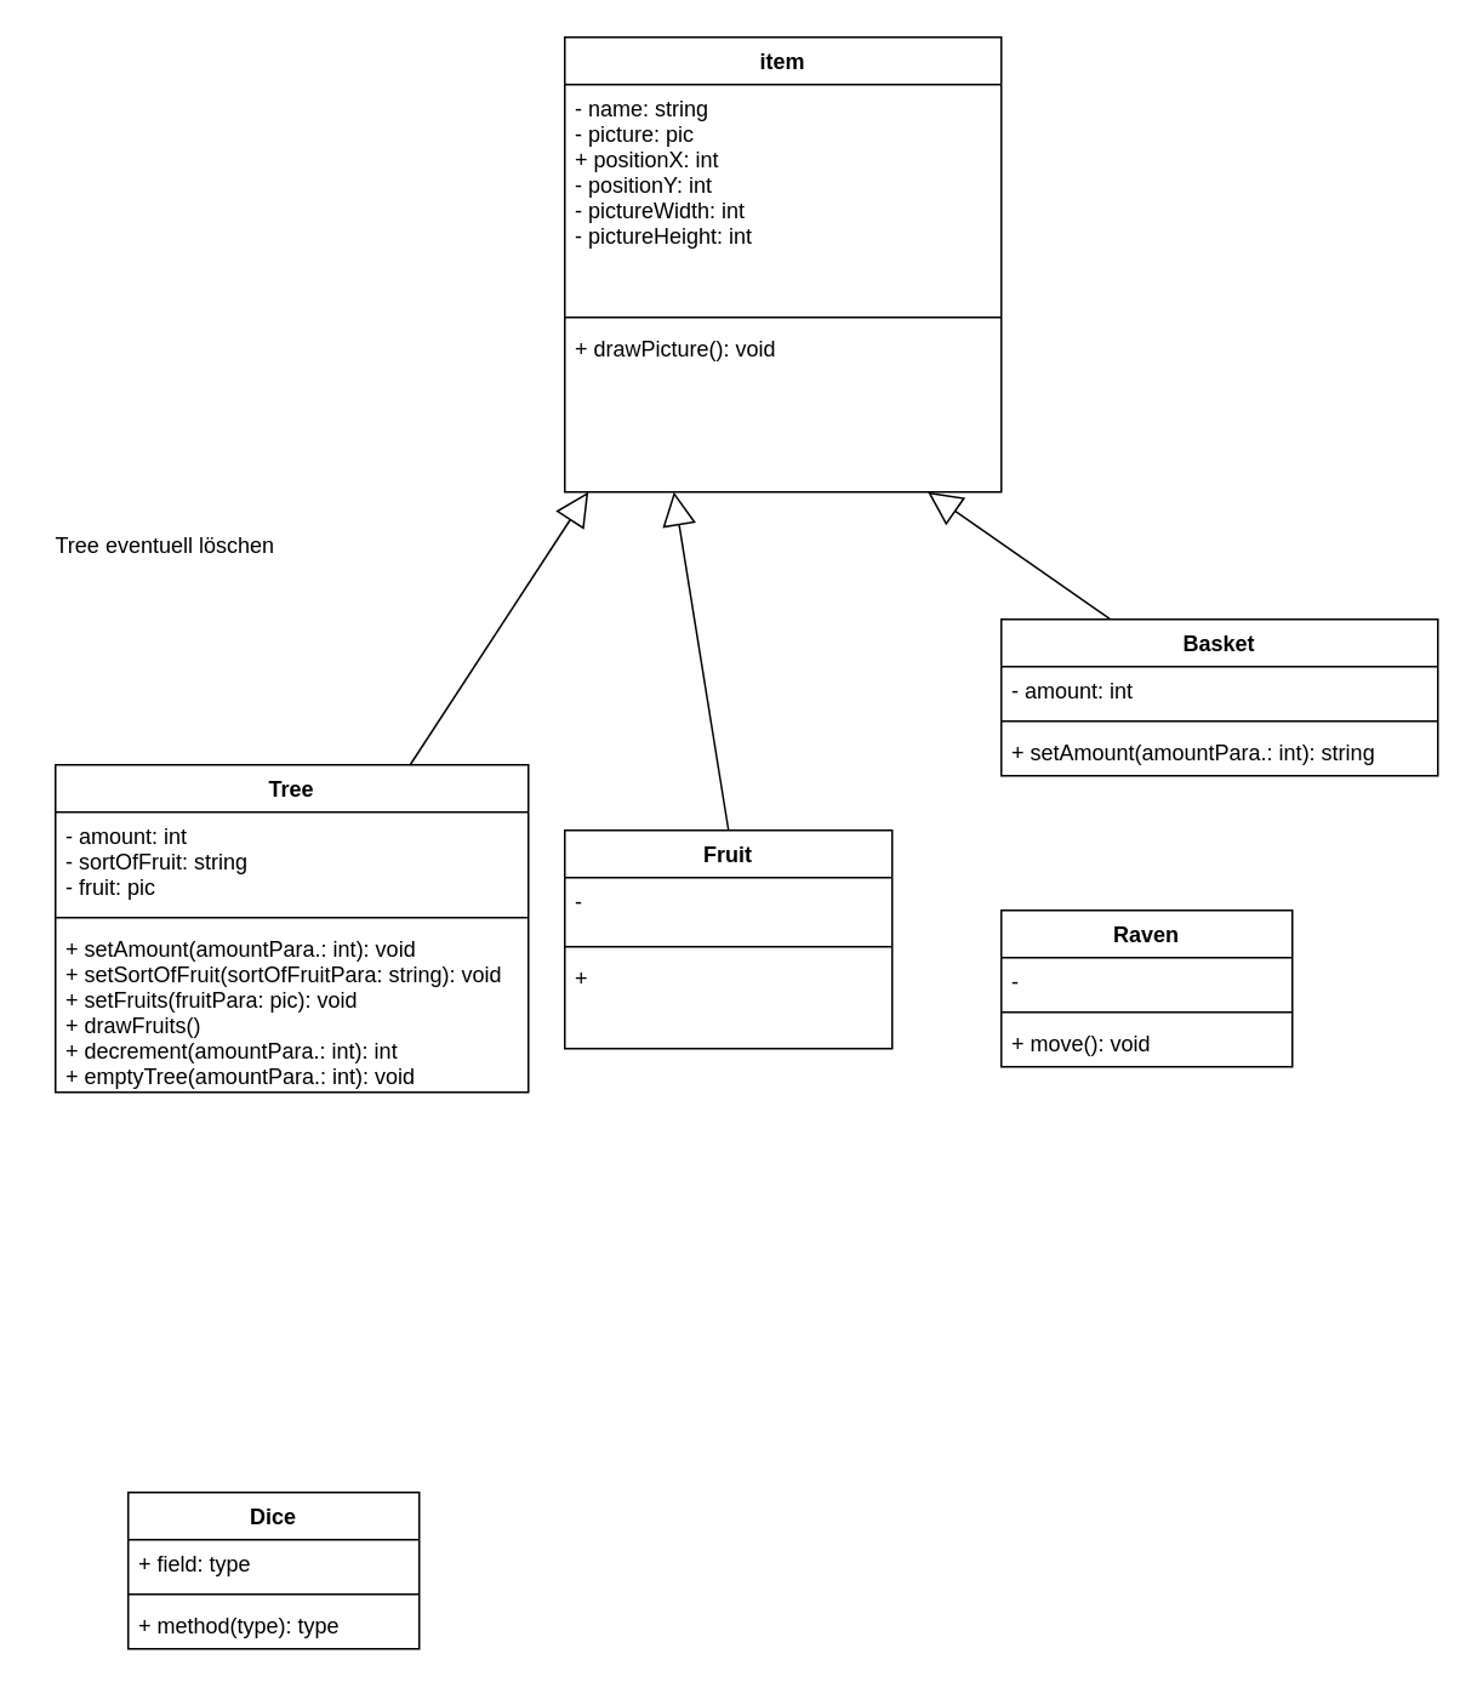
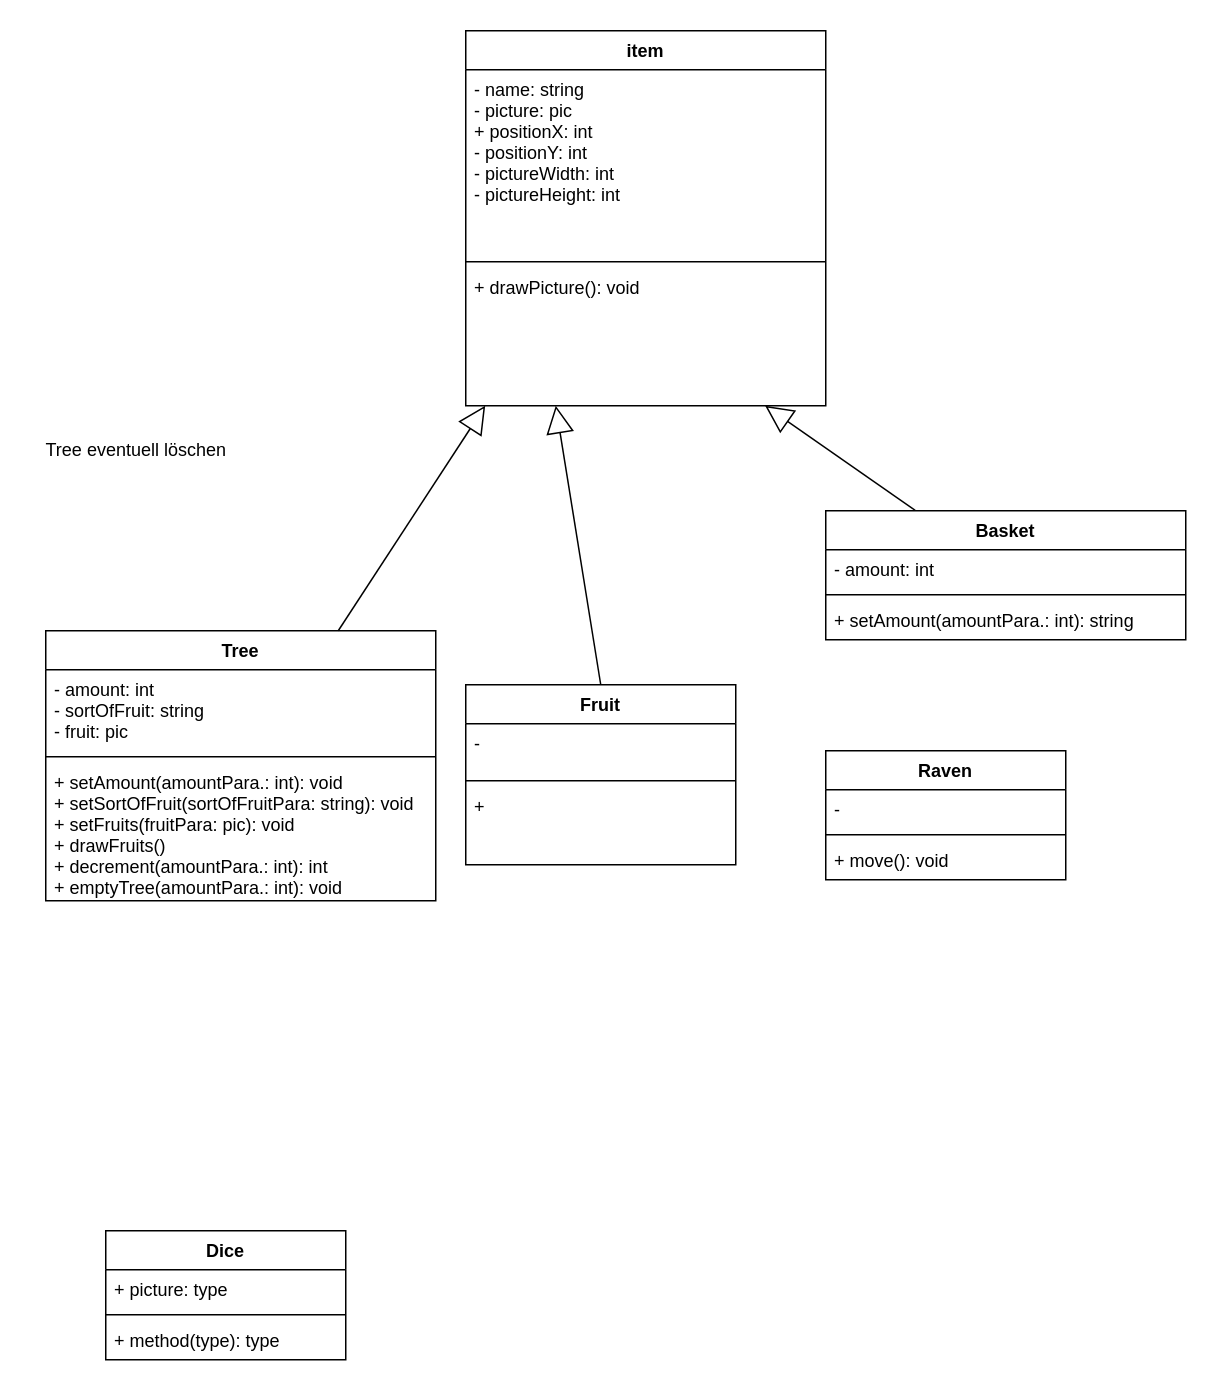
- <mxCell id="26" value="+ field: type" style="text;strokeColor=none;fillColor=none;align=left;verticalAlign=top;spacingLeft=4;spacingRight=4;overflow=hidden;rotatable=0;points=[[0,0.5],[1,0.5]];portConstraint=eastwest;" parent="25" vertex="1"><mxGeometry y="26" width="160" height="26" as="geometry" /></mxCell>
+ <mxCell id="26" value="+ picture: type" style="text;strokeColor=none;fillColor=none;align=left;verticalAlign=top;spacingLeft=4;spacingRight=4;overflow=hidden;rotatable=0;points=[[0,0.5],[1,0.5]];portConstraint=eastwest;" parent="25" vertex="1"><mxGeometry y="26" width="160" height="26" as="geometry" /></mxCell>
